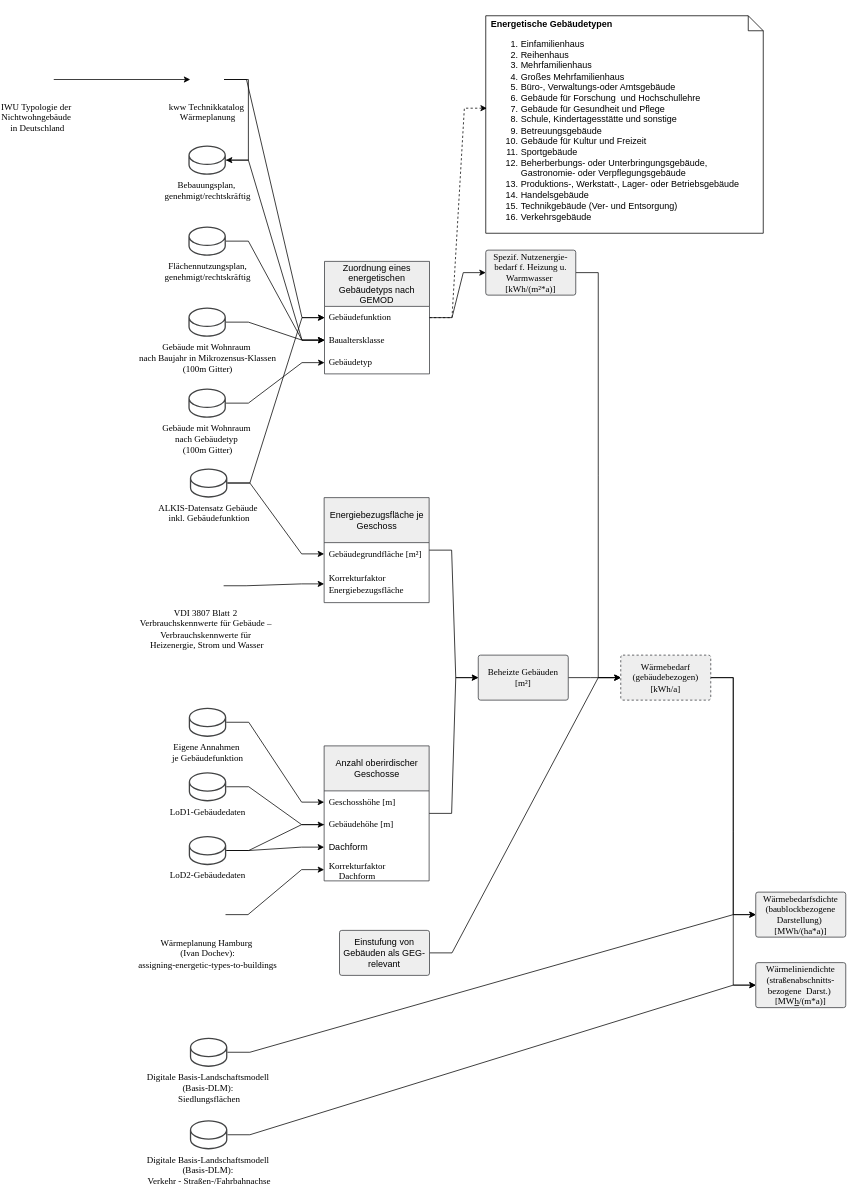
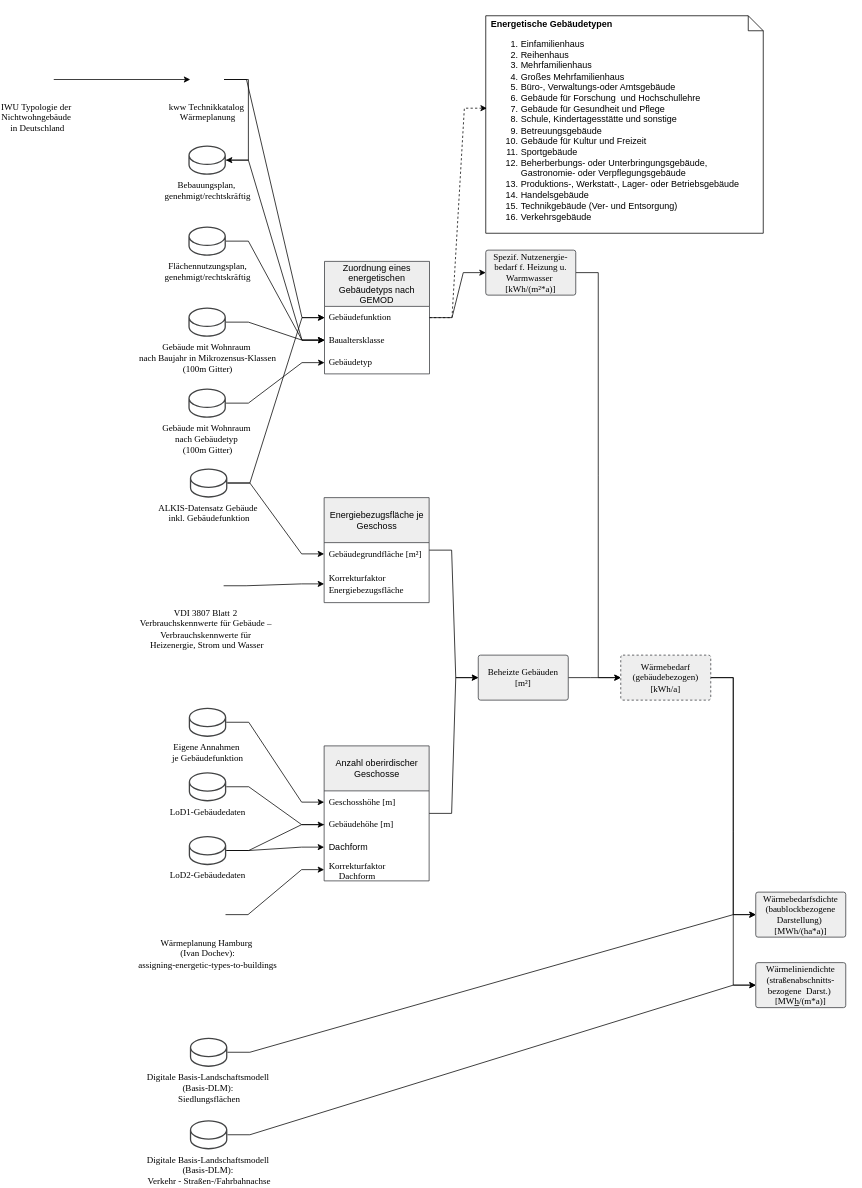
- <mxCell id="52" style="edgeStyle=entityRelationEdgeStyle;rounded=0;orthogonalLoop=1;jettySize=auto;html=1;entryX=0;entryY=0.5;entryDx=0;entryDy=0;exitX=1;exitY=0.5;exitDx=0;exitDy=0;" edge="1" parent="1" source="58" target="55"><mxGeometry relative="1" as="geometry"><mxPoint x="901" y="1098" as="sourcePoint" /></mxGeometry></mxCell>
- <mxCell id="58" value="&lt;span style=&quot;font-family: Helvetica;&quot;&gt;Einstufung von Gebäuden als GEG-relevant&lt;/span&gt;" style="whiteSpace=wrap;html=1;fontFamily=Tahoma;strokeWidth=1;dashed=0;rounded=1;arcSize=5;fillColor=#eeeeee;strokeColor=#36393d;" vertex="1" parent="1"><mxGeometry x="446" y="1240" width="120" height="60" as="geometry" /></mxCell>
